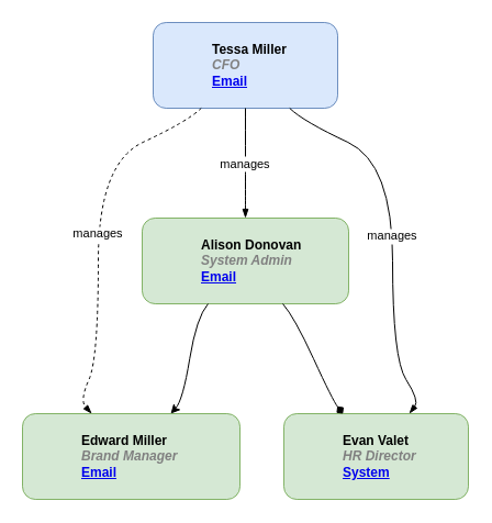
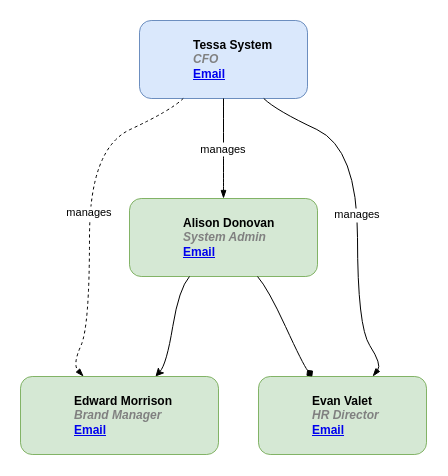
- <mxCell id="2" value="Tessa Miller&lt;br&gt;&lt;i style=&quot;color: gray&quot;&gt;CFO&lt;/i&gt;&lt;br&gt;&lt;a href=&quot;mailto:me@example.com&quot;&gt;Email&lt;/a&gt;" style="label;image=https://cdn3.iconfinder.com/data/icons/user-avatars-1/512/users-3-128.png;whiteSpace=wrap;html=1;rounded=1;fillColor=#dae8fc;strokeColor=#6c8ebf;" parent="1" vertex="1"><mxGeometry x="139" y="20" width="168" height="78" as="geometry" /></mxCell>
+ <mxCell id="2" value="Tessa System&lt;br&gt;&lt;i style=&quot;color: gray&quot;&gt;CFO&lt;/i&gt;&lt;br&gt;&lt;a href=&quot;mailto:me@example.com&quot;&gt;Email&lt;/a&gt;" style="label;image=https://cdn3.iconfinder.com/data/icons/user-avatars-1/512/users-3-128.png;whiteSpace=wrap;html=1;rounded=1;fillColor=#dae8fc;strokeColor=#6c8ebf;" parent="1" vertex="1"><mxGeometry x="139" y="20" width="168" height="78" as="geometry" /></mxCell>
- <mxCell id="3" value="Edward Miller&lt;br&gt;&lt;i style=&quot;color: gray&quot;&gt;Brand Manager&lt;/i&gt;&lt;br&gt;&lt;a href=&quot;mailto:me@example.com&quot;&gt;Email&lt;/a&gt;" style="label;image=https://cdn3.iconfinder.com/data/icons/user-avatars-1/512/users-10-3-128.png;whiteSpace=wrap;html=1;rounded=1;fillColor=#d5e8d4;strokeColor=#82b366;" parent="1" vertex="1"><mxGeometry x="20" y="376" width="198" height="78" as="geometry" /></mxCell>
+ <mxCell id="3" value="Edward Morrison&lt;br&gt;&lt;i style=&quot;color: gray&quot;&gt;Brand Manager&lt;/i&gt;&lt;br&gt;&lt;a href=&quot;mailto:me@example.com&quot;&gt;Email&lt;/a&gt;" style="label;image=https://cdn3.iconfinder.com/data/icons/user-avatars-1/512/users-10-3-128.png;whiteSpace=wrap;html=1;rounded=1;fillColor=#d5e8d4;strokeColor=#82b366;" parent="1" vertex="1"><mxGeometry x="20" y="376" width="198" height="78" as="geometry" /></mxCell>
- <mxCell id="5" value="Evan Valet&lt;br&gt;&lt;i style=&quot;color: gray&quot;&gt;HR Director&lt;/i&gt;&lt;br&gt;&lt;a href=&quot;mailto:me@example.com&quot;&gt;System&lt;/a&gt;" style="label;image=https://cdn3.iconfinder.com/data/icons/user-avatars-1/512/users-9-2-128.png;whiteSpace=wrap;html=1;rounded=1;fillColor=#d5e8d4;strokeColor=#82b366;" parent="1" vertex="1"><mxGeometry x="258" y="376" width="168" height="78" as="geometry" /></mxCell>
+ <mxCell id="5" value="Evan Valet&lt;br&gt;&lt;i style=&quot;color: gray&quot;&gt;HR Director&lt;/i&gt;&lt;br&gt;&lt;a href=&quot;mailto:me@example.com&quot;&gt;Email&lt;/a&gt;" style="label;image=https://cdn3.iconfinder.com/data/icons/user-avatars-1/512/users-9-2-128.png;whiteSpace=wrap;html=1;rounded=1;fillColor=#d5e8d4;strokeColor=#82b366;" parent="1" vertex="1"><mxGeometry x="258" y="376" width="168" height="78" as="geometry" /></mxCell>
